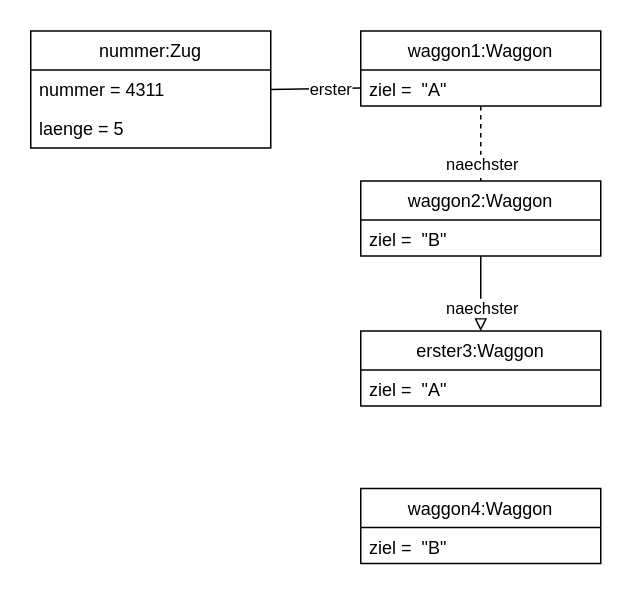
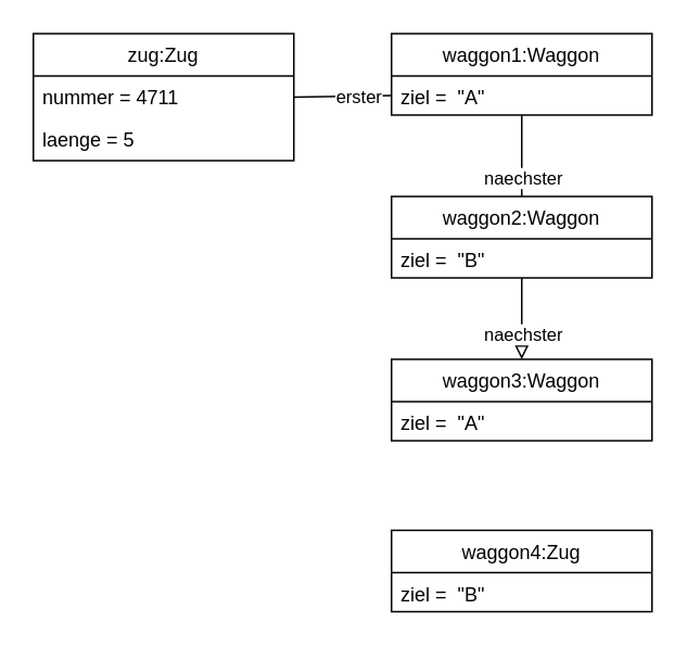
- <mxCell id="2" value="nummer:Zug" style="swimlane;fontStyle=0;align=center;verticalAlign=top;childLayout=stackLayout;horizontal=1;startSize=26;horizontalStack=0;resizeParent=1;resizeLast=0;collapsible=1;marginBottom=0;rounded=0;shadow=0;strokeWidth=1;" parent="1" vertex="1"><mxGeometry x="20" y="20" width="160" height="78" as="geometry"><mxRectangle x="340" y="380" width="170" height="26" as="alternateBounds" /></mxGeometry></mxCell>
+ <mxCell id="2" value="zug:Zug" style="swimlane;fontStyle=0;align=center;verticalAlign=top;childLayout=stackLayout;horizontal=1;startSize=26;horizontalStack=0;resizeParent=1;resizeLast=0;collapsible=1;marginBottom=0;rounded=0;shadow=0;strokeWidth=1;" parent="1" vertex="1"><mxGeometry x="20" y="20" width="160" height="78" as="geometry"><mxRectangle x="340" y="380" width="170" height="26" as="alternateBounds" /></mxGeometry></mxCell>
- <mxCell id="3" value="nummer = 4311" style="text;align=left;verticalAlign=top;spacingLeft=4;spacingRight=4;overflow=hidden;rotatable=0;points=[[0,0.5],[1,0.5]];portConstraint=eastwest;" parent="2" vertex="1"><mxGeometry y="26" width="160" height="26" as="geometry" /></mxCell>
+ <mxCell id="3" value="nummer = 4711" style="text;align=left;verticalAlign=top;spacingLeft=4;spacingRight=4;overflow=hidden;rotatable=0;points=[[0,0.5],[1,0.5]];portConstraint=eastwest;" parent="2" vertex="1"><mxGeometry y="26" width="160" height="26" as="geometry" /></mxCell>
- <mxCell id="5" style="edgeStyle=none;rounded=0;orthogonalLoop=1;jettySize=auto;html=1;entryX=0.5;entryY=0;entryDx=0;entryDy=0;endArrow=none;endFill=0;dashed=1;" edge="1" parent="1" source="7" target="15"><mxGeometry relative="1" as="geometry" /></mxCell>
+ <mxCell id="5" style="edgeStyle=none;rounded=0;orthogonalLoop=1;jettySize=auto;html=1;entryX=0.5;entryY=0;entryDx=0;entryDy=0;endArrow=none;endFill=0;" edge="1" parent="1" source="7" target="15"><mxGeometry relative="1" as="geometry" /></mxCell>
- <mxCell id="11" value="erster3:Waggon" style="swimlane;fontStyle=0;align=center;verticalAlign=top;childLayout=stackLayout;horizontal=1;startSize=26;horizontalStack=0;resizeParent=1;resizeLast=0;collapsible=1;marginBottom=0;rounded=0;shadow=0;strokeWidth=1;" vertex="1" parent="1"><mxGeometry x="240" y="220" width="160" height="50" as="geometry"><mxRectangle x="340" y="380" width="170" height="26" as="alternateBounds" /></mxGeometry></mxCell>
+ <mxCell id="11" value="waggon3:Waggon" style="swimlane;fontStyle=0;align=center;verticalAlign=top;childLayout=stackLayout;horizontal=1;startSize=26;horizontalStack=0;resizeParent=1;resizeLast=0;collapsible=1;marginBottom=0;rounded=0;shadow=0;strokeWidth=1;" vertex="1" parent="1"><mxGeometry x="240" y="220" width="160" height="50" as="geometry"><mxRectangle x="340" y="380" width="170" height="26" as="alternateBounds" /></mxGeometry></mxCell>
- <mxCell id="9" value="waggon4:Waggon" style="swimlane;fontStyle=0;align=center;verticalAlign=top;childLayout=stackLayout;horizontal=1;startSize=26;horizontalStack=0;resizeParent=1;resizeLast=0;collapsible=1;marginBottom=0;rounded=0;shadow=0;strokeWidth=1;" vertex="1" parent="1"><mxGeometry x="240" y="325" width="160" height="50" as="geometry"><mxRectangle x="340" y="380" width="170" height="26" as="alternateBounds" /></mxGeometry></mxCell>
+ <mxCell id="9" value="waggon4:Zug" style="swimlane;fontStyle=0;align=center;verticalAlign=top;childLayout=stackLayout;horizontal=1;startSize=26;horizontalStack=0;resizeParent=1;resizeLast=0;collapsible=1;marginBottom=0;rounded=0;shadow=0;strokeWidth=1;" vertex="1" parent="1"><mxGeometry x="240" y="325" width="160" height="50" as="geometry"><mxRectangle x="340" y="380" width="170" height="26" as="alternateBounds" /></mxGeometry></mxCell>
